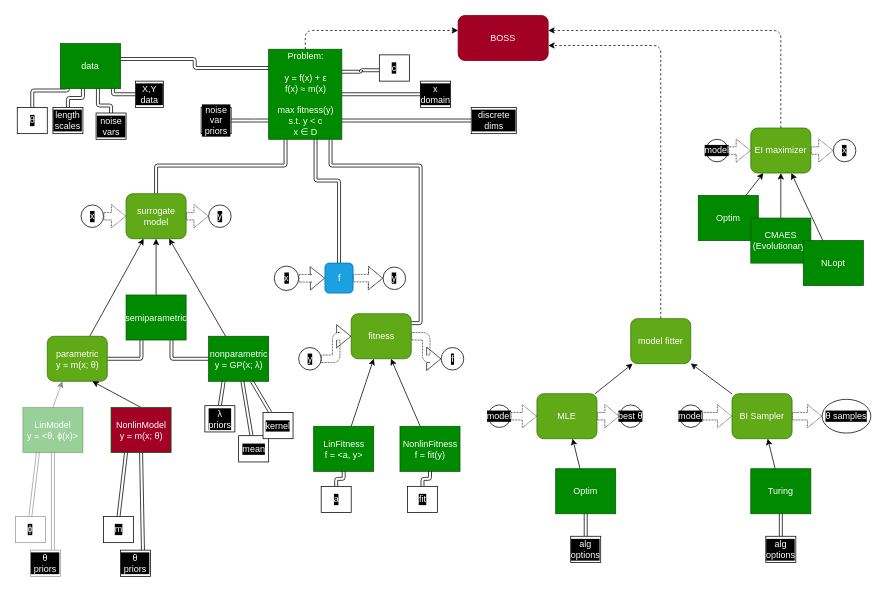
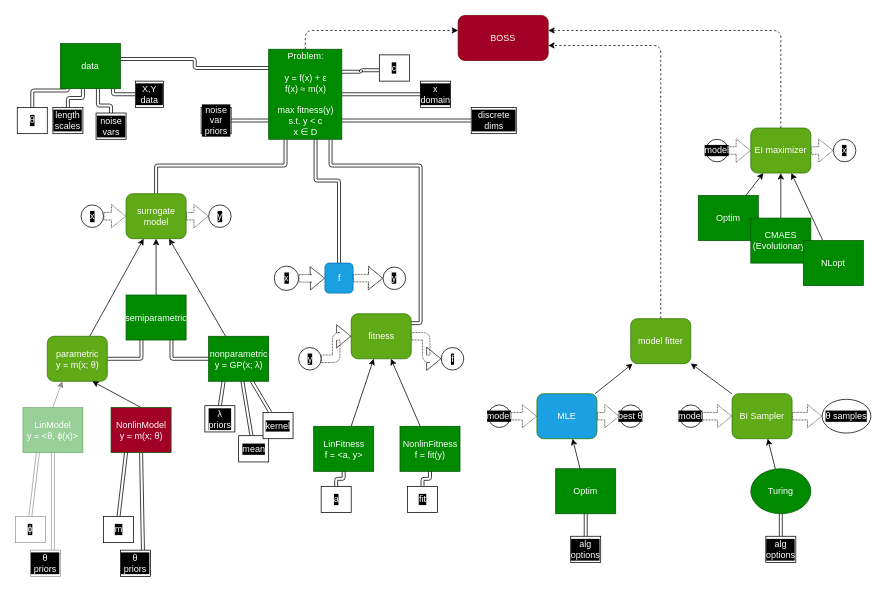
- <mxCell id="28" value="MLE" style="rounded=1;whiteSpace=wrap;html=1;fillColor=#60a917;strokeColor=#2D7600;fontColor=#ffffff;" vertex="1" parent="1"><mxGeometry x="715" y="524" width="80" height="60" as="geometry" /></mxCell>
+ <mxCell id="28" value="MLE" style="rounded=1;whiteSpace=wrap;html=1;fillColor=#1ba1e2;strokeColor=#2D7600;fontColor=#ffffff;" vertex="1" parent="1"><mxGeometry x="715" y="524" width="80" height="60" as="geometry" /></mxCell>
- <mxCell id="41" value="Turing" style="rounded=0;whiteSpace=wrap;html=1;fillColor=#008a00;fontColor=#ffffff;strokeColor=#005700;" vertex="1" parent="1"><mxGeometry x="1000" y="624" width="80" height="60" as="geometry" /></mxCell>
+ <mxCell id="41" value="Turing" style="ellipse;whiteSpace=wrap;html=1;fillColor=#008a00;fontColor=#ffffff;strokeColor=#005700;" vertex="1" parent="1"><mxGeometry x="1000" y="624" width="80" height="60" as="geometry" /></mxCell>
